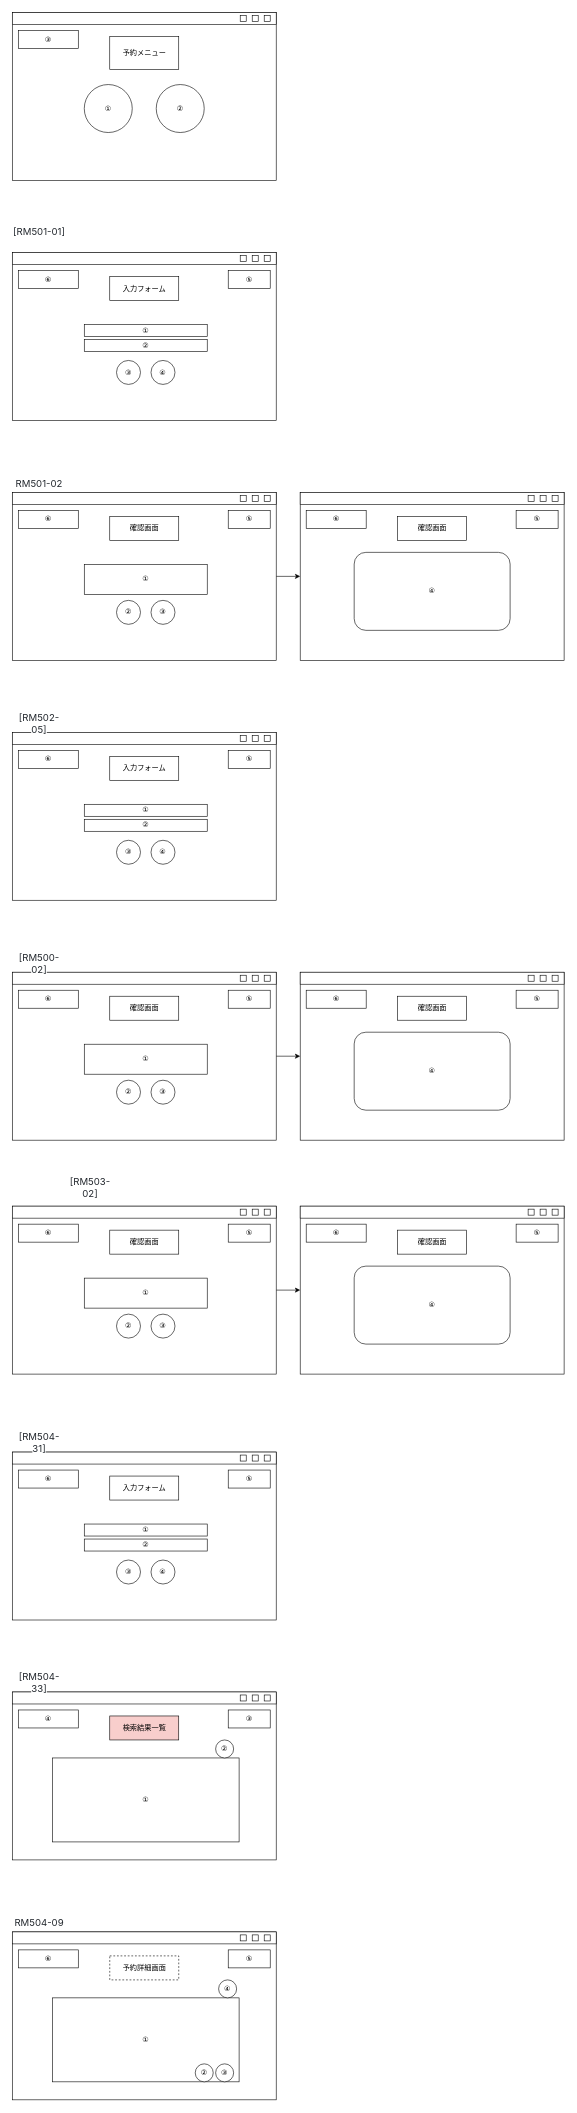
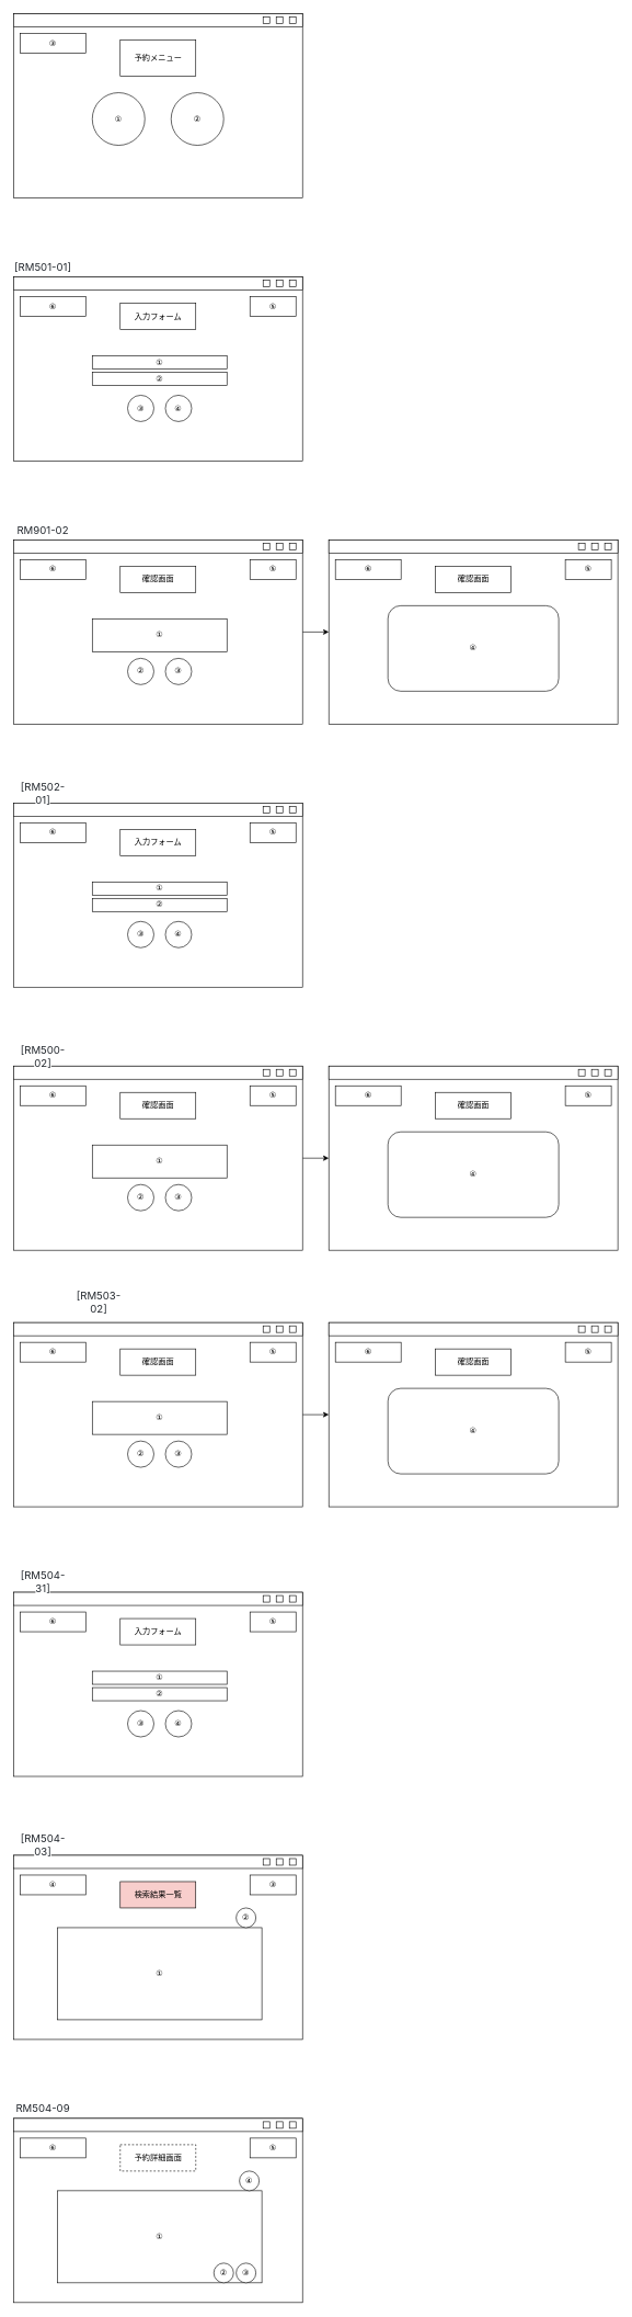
- <mxCell id="18" value="&lt;span style=&quot;color: rgb(36, 41, 47); font-family: -apple-system, BlinkMacSystemFont, &amp;quot;Segoe UI&amp;quot;, Helvetica, Arial, sans-serif, &amp;quot;Apple Color Emoji&amp;quot;, &amp;quot;Segoe UI Emoji&amp;quot;; font-size: 16px; text-align: left; background-color: rgb(255, 255, 255);&quot;&gt;[RM501-01]&lt;/span&gt;" style="text;html=1;strokeColor=none;fillColor=none;align=center;verticalAlign=middle;whiteSpace=wrap;rounded=0;" parent="1" vertex="1"><mxGeometry x="20" y="370" width="90" height="30" as="geometry" /></mxCell>
+ <mxCell id="18" value="&lt;span style=&quot;color: rgb(36, 41, 47); font-family: -apple-system, BlinkMacSystemFont, &amp;quot;Segoe UI&amp;quot;, Helvetica, Arial, sans-serif, &amp;quot;Apple Color Emoji&amp;quot;, &amp;quot;Segoe UI Emoji&amp;quot;; font-size: 16px; text-align: left; background-color: rgb(255, 255, 255);&quot;&gt;[RM501-01]&lt;/span&gt;" style="text;html=1;strokeColor=none;fillColor=none;align=center;verticalAlign=middle;whiteSpace=wrap;rounded=0;" parent="1" vertex="1"><mxGeometry x="20" y="390" width="90" height="30" as="geometry" /></mxCell>
- <mxCell id="32" value="&lt;span style=&quot;color: rgb(36, 41, 47); font-family: -apple-system, BlinkMacSystemFont, &amp;quot;Segoe UI&amp;quot;, Helvetica, Arial, sans-serif, &amp;quot;Apple Color Emoji&amp;quot;, &amp;quot;Segoe UI Emoji&amp;quot;; font-size: 16px; text-align: left; background-color: rgb(255, 255, 255);&quot;&gt;RM501-02&lt;/span&gt;" style="text;html=1;strokeColor=none;fillColor=none;align=center;verticalAlign=middle;whiteSpace=wrap;rounded=0;" parent="1" vertex="1"><mxGeometry x="20" y="790" width="90" height="30" as="geometry" /></mxCell>
+ <mxCell id="32" value="&lt;span style=&quot;color: rgb(36, 41, 47); font-family: -apple-system, BlinkMacSystemFont, &amp;quot;Segoe UI&amp;quot;, Helvetica, Arial, sans-serif, &amp;quot;Apple Color Emoji&amp;quot;, &amp;quot;Segoe UI Emoji&amp;quot;; font-size: 16px; text-align: left; background-color: rgb(255, 255, 255);&quot;&gt;RM901-02&lt;/span&gt;" style="text;html=1;strokeColor=none;fillColor=none;align=center;verticalAlign=middle;whiteSpace=wrap;rounded=0;" parent="1" vertex="1"><mxGeometry x="20" y="790" width="90" height="30" as="geometry" /></mxCell>
- <mxCell id="53" value="&lt;span style=&quot;color: rgb(36, 41, 47); font-family: -apple-system, BlinkMacSystemFont, &amp;quot;Segoe UI&amp;quot;, Helvetica, Arial, sans-serif, &amp;quot;Apple Color Emoji&amp;quot;, &amp;quot;Segoe UI Emoji&amp;quot;; font-size: 16px; text-align: left; background-color: rgb(255, 255, 255);&quot;&gt;[&lt;/span&gt;&lt;span style=&quot;color: rgb(36, 41, 47); font-family: -apple-system, BlinkMacSystemFont, &amp;quot;Segoe UI&amp;quot;, Helvetica, Arial, sans-serif, &amp;quot;Apple Color Emoji&amp;quot;, &amp;quot;Segoe UI Emoji&amp;quot;; font-size: 16px; text-align: left; background-color: rgb(255, 255, 255);&quot;&gt;RM502-05&lt;/span&gt;&lt;span style=&quot;color: rgb(36, 41, 47); font-family: -apple-system, BlinkMacSystemFont, &amp;quot;Segoe UI&amp;quot;, Helvetica, Arial, sans-serif, &amp;quot;Apple Color Emoji&amp;quot;, &amp;quot;Segoe UI Emoji&amp;quot;; font-size: 16px; text-align: left; background-color: rgb(255, 255, 255);&quot;&gt;]&lt;/span&gt;" style="text;html=1;strokeColor=none;fillColor=none;align=center;verticalAlign=middle;whiteSpace=wrap;rounded=0;" parent="1" vertex="1"><mxGeometry x="20" y="1190" width="90" height="30" as="geometry" /></mxCell>
+ <mxCell id="53" value="&lt;span style=&quot;color: rgb(36, 41, 47); font-family: -apple-system, BlinkMacSystemFont, &amp;quot;Segoe UI&amp;quot;, Helvetica, Arial, sans-serif, &amp;quot;Apple Color Emoji&amp;quot;, &amp;quot;Segoe UI Emoji&amp;quot;; font-size: 16px; text-align: left; background-color: rgb(255, 255, 255);&quot;&gt;[&lt;/span&gt;&lt;span style=&quot;color: rgb(36, 41, 47); font-family: -apple-system, BlinkMacSystemFont, &amp;quot;Segoe UI&amp;quot;, Helvetica, Arial, sans-serif, &amp;quot;Apple Color Emoji&amp;quot;, &amp;quot;Segoe UI Emoji&amp;quot;; font-size: 16px; text-align: left; background-color: rgb(255, 255, 255);&quot;&gt;RM502-01&lt;/span&gt;&lt;span style=&quot;color: rgb(36, 41, 47); font-family: -apple-system, BlinkMacSystemFont, &amp;quot;Segoe UI&amp;quot;, Helvetica, Arial, sans-serif, &amp;quot;Apple Color Emoji&amp;quot;, &amp;quot;Segoe UI Emoji&amp;quot;; font-size: 16px; text-align: left; background-color: rgb(255, 255, 255);&quot;&gt;]&lt;/span&gt;" style="text;html=1;strokeColor=none;fillColor=none;align=center;verticalAlign=middle;whiteSpace=wrap;rounded=0;" parent="1" vertex="1"><mxGeometry x="20" y="1190" width="90" height="30" as="geometry" /></mxCell>
- <mxCell id="123" value="&lt;span style=&quot;color: rgb(36, 41, 47); font-family: -apple-system, BlinkMacSystemFont, &amp;quot;Segoe UI&amp;quot;, Helvetica, Arial, sans-serif, &amp;quot;Apple Color Emoji&amp;quot;, &amp;quot;Segoe UI Emoji&amp;quot;; font-size: 16px; text-align: left; background-color: rgb(255, 255, 255);&quot;&gt;[&lt;/span&gt;&lt;span style=&quot;color: rgb(36, 41, 47); font-family: -apple-system, BlinkMacSystemFont, &amp;quot;Segoe UI&amp;quot;, Helvetica, Arial, sans-serif, &amp;quot;Apple Color Emoji&amp;quot;, &amp;quot;Segoe UI Emoji&amp;quot;; font-size: 16px; text-align: left; background-color: rgb(255, 255, 255);&quot;&gt;RM504-33&lt;/span&gt;&lt;span style=&quot;color: rgb(36, 41, 47); font-family: -apple-system, BlinkMacSystemFont, &amp;quot;Segoe UI&amp;quot;, Helvetica, Arial, sans-serif, &amp;quot;Apple Color Emoji&amp;quot;, &amp;quot;Segoe UI Emoji&amp;quot;; font-size: 16px; text-align: left; background-color: rgb(255, 255, 255);&quot;&gt;]&lt;/span&gt;" style="text;html=1;strokeColor=none;fillColor=none;align=center;verticalAlign=middle;whiteSpace=wrap;rounded=0;" parent="1" vertex="1"><mxGeometry x="20" y="2790" width="90" height="30" as="geometry" /></mxCell>
+ <mxCell id="123" value="&lt;span style=&quot;color: rgb(36, 41, 47); font-family: -apple-system, BlinkMacSystemFont, &amp;quot;Segoe UI&amp;quot;, Helvetica, Arial, sans-serif, &amp;quot;Apple Color Emoji&amp;quot;, &amp;quot;Segoe UI Emoji&amp;quot;; font-size: 16px; text-align: left; background-color: rgb(255, 255, 255);&quot;&gt;[&lt;/span&gt;&lt;span style=&quot;color: rgb(36, 41, 47); font-family: -apple-system, BlinkMacSystemFont, &amp;quot;Segoe UI&amp;quot;, Helvetica, Arial, sans-serif, &amp;quot;Apple Color Emoji&amp;quot;, &amp;quot;Segoe UI Emoji&amp;quot;; font-size: 16px; text-align: left; background-color: rgb(255, 255, 255);&quot;&gt;RM504-03&lt;/span&gt;&lt;span style=&quot;color: rgb(36, 41, 47); font-family: -apple-system, BlinkMacSystemFont, &amp;quot;Segoe UI&amp;quot;, Helvetica, Arial, sans-serif, &amp;quot;Apple Color Emoji&amp;quot;, &amp;quot;Segoe UI Emoji&amp;quot;; font-size: 16px; text-align: left; background-color: rgb(255, 255, 255);&quot;&gt;]&lt;/span&gt;" style="text;html=1;strokeColor=none;fillColor=none;align=center;verticalAlign=middle;whiteSpace=wrap;rounded=0;" parent="1" vertex="1"><mxGeometry x="20" y="2790" width="90" height="30" as="geometry" /></mxCell>
